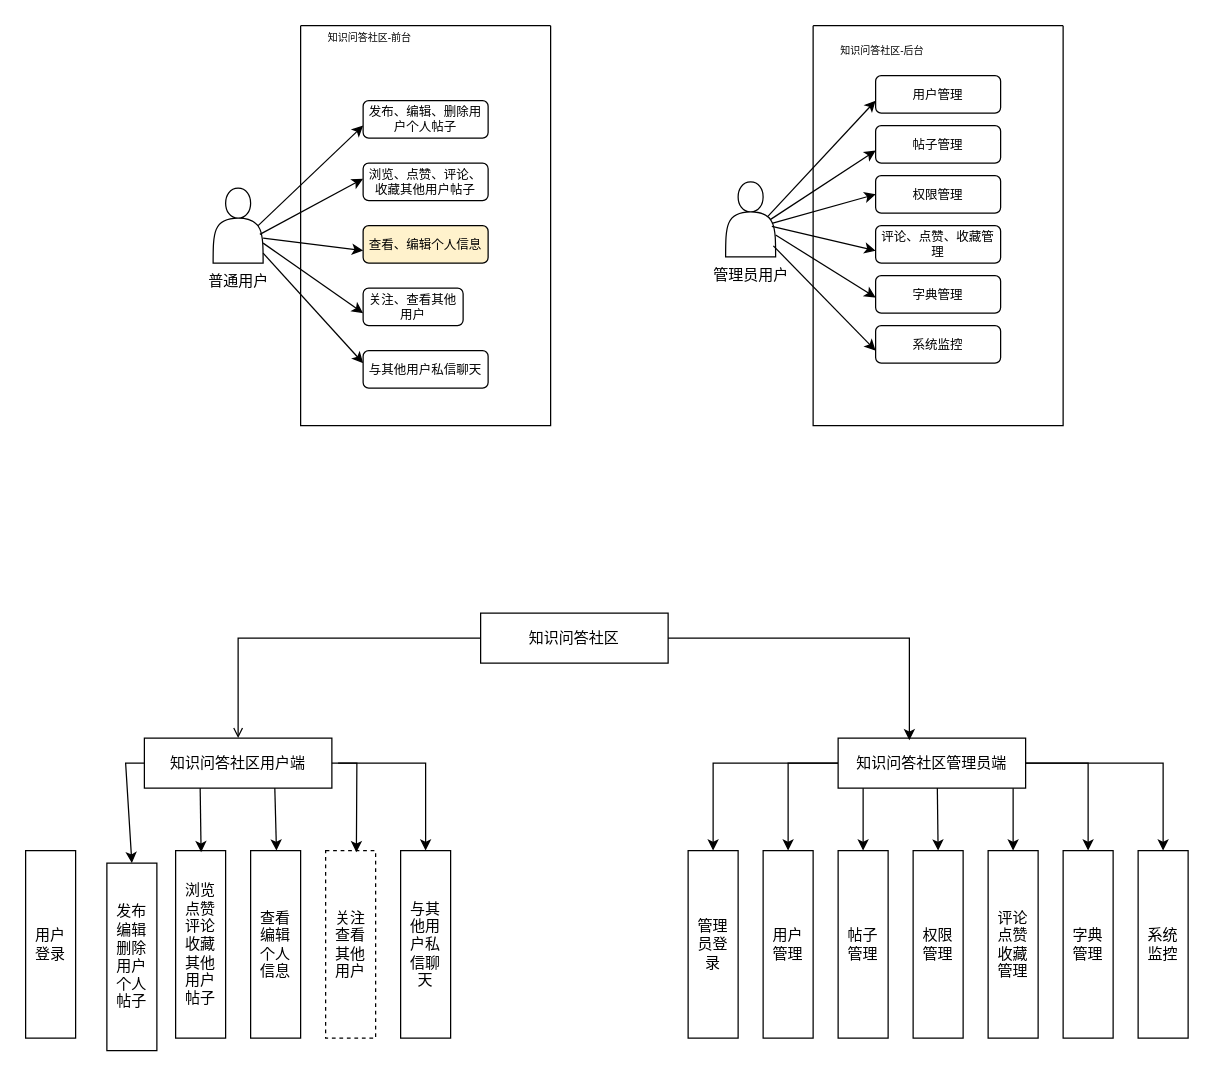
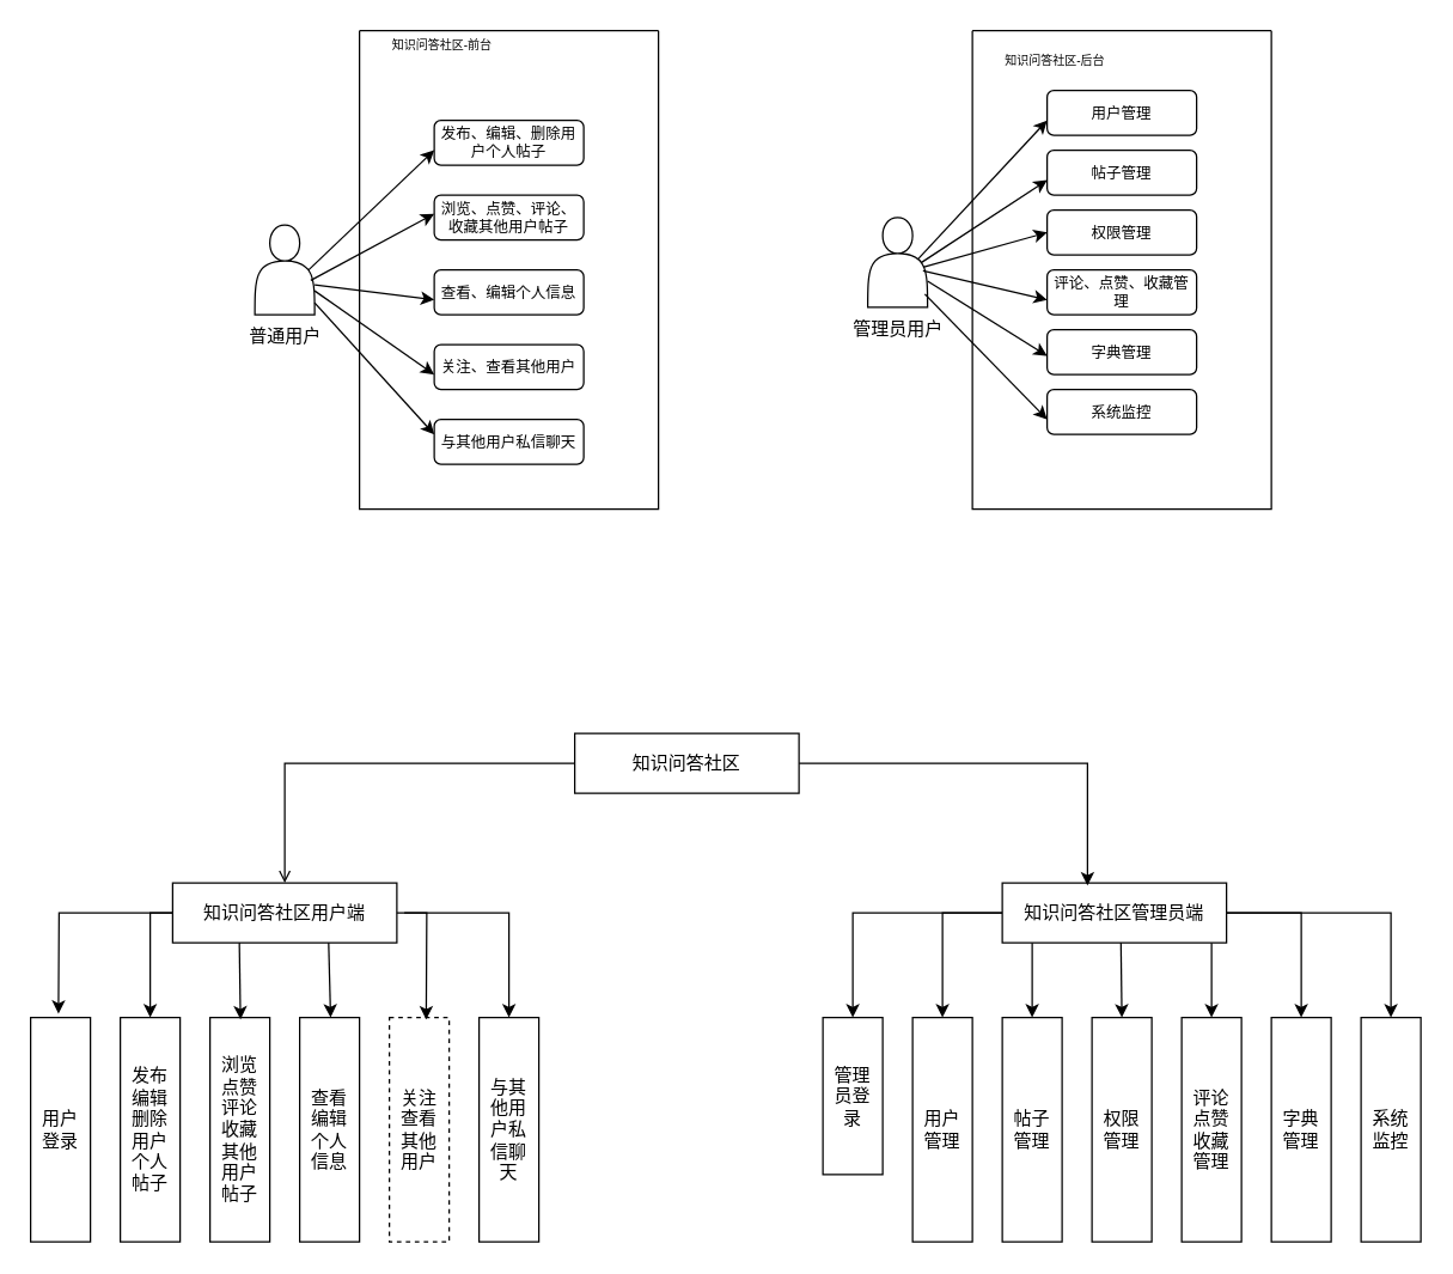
- <mxCell id="10" value="查看、编辑个人信息" style="rounded=1;whiteSpace=wrap;html=1;fontSize=10;fillColor=#fff2cc;" vertex="1" parent="6"><mxGeometry x="50" y="160" width="100" height="30" as="geometry" /></mxCell>
+ <mxCell id="10" value="查看、编辑个人信息" style="rounded=1;whiteSpace=wrap;html=1;fontSize=10;" vertex="1" parent="6"><mxGeometry x="50" y="160" width="100" height="30" as="geometry" /></mxCell>
- <mxCell id="11" value="关注、查看其他用户" style="rounded=1;whiteSpace=wrap;html=1;fontSize=10;" vertex="1" parent="6"><mxGeometry x="50" y="210" width="80" height="30" as="geometry" /></mxCell>
+ <mxCell id="11" value="关注、查看其他用户" style="rounded=1;whiteSpace=wrap;html=1;fontSize=10;" vertex="1" parent="6"><mxGeometry x="50" y="210" width="100" height="30" as="geometry" /></mxCell>
+ <mxCell id="58" style="edgeStyle=none;rounded=0;orthogonalLoop=1;jettySize=auto;html=1;entryX=0.465;entryY=-0.017;entryDx=0;entryDy=0;entryPerimeter=0;" edge="1" parent="1" source="35" target="43"><mxGeometry relative="1" as="geometry"><Array as="points"><mxPoint x="39" y="610" /></Array></mxGeometry></mxCell>
- <mxCell id="55" value="管理&lt;br&gt;员登&lt;br&gt;录" style="rounded=0;whiteSpace=wrap;html=1;" vertex="1" parent="1"><mxGeometry x="550" y="680" width="40" height="150" as="geometry" /></mxCell>
+ <mxCell id="55" value="管理&lt;br&gt;员登&lt;br&gt;录" style="rounded=0;whiteSpace=wrap;html=1;" vertex="1" parent="1"><mxGeometry x="550" y="680" width="40" height="105" as="geometry" /></mxCell>
- <mxCell id="44" value="发布&lt;br&gt;编辑&lt;br&gt;删除&lt;br&gt;用户&lt;br&gt;个人&lt;br&gt;帖子" style="rounded=0;whiteSpace=wrap;html=1;" vertex="1" parent="1"><mxGeometry x="85" y="690" width="40" height="150" as="geometry" /></mxCell>
+ <mxCell id="44" value="发布&lt;br&gt;编辑&lt;br&gt;删除&lt;br&gt;用户&lt;br&gt;个人&lt;br&gt;帖子" style="rounded=0;whiteSpace=wrap;html=1;" vertex="1" parent="1"><mxGeometry x="80" y="680" width="40" height="150" as="geometry" /></mxCell>
